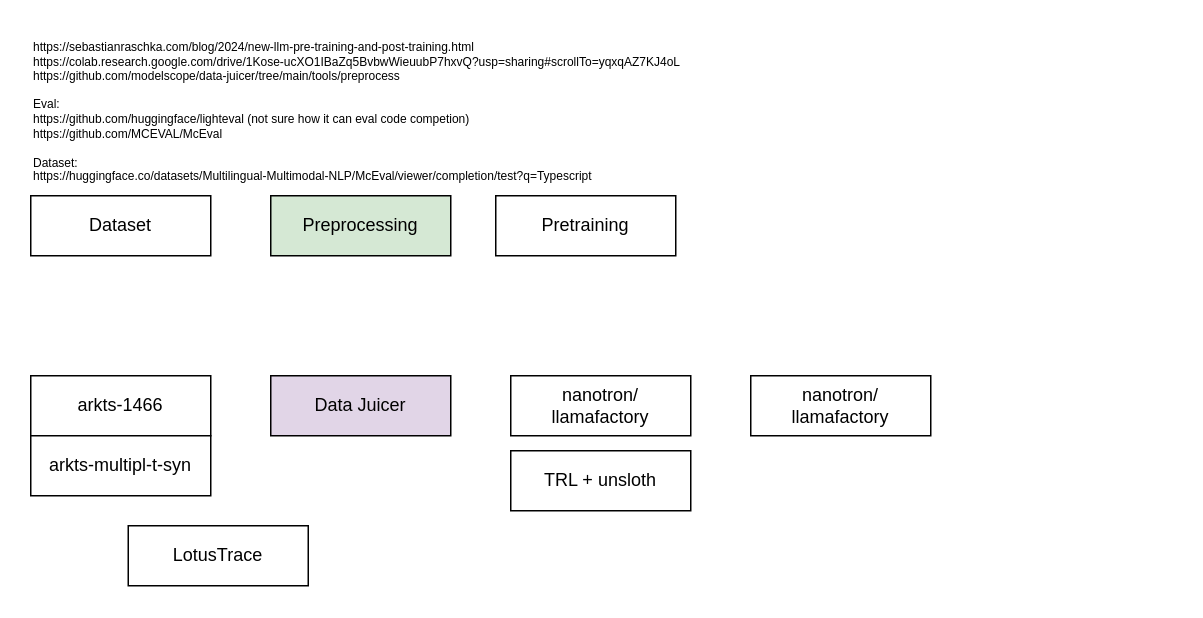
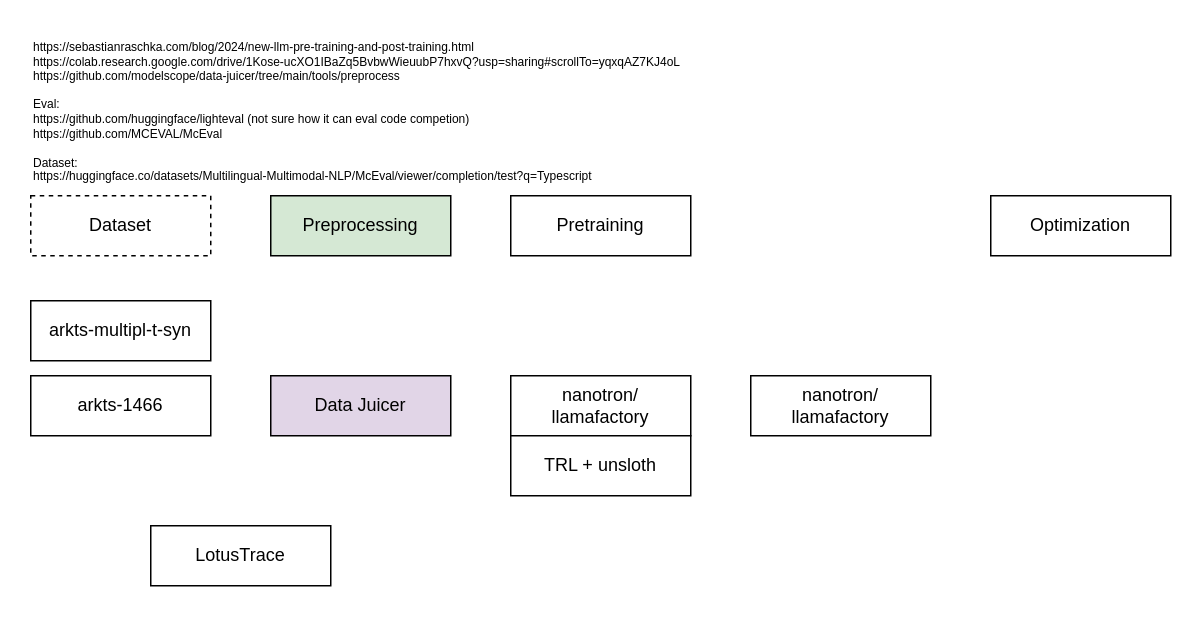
- <mxCell id="4" value="Dataset" style="rounded=0;whiteSpace=wrap;html=1;" parent="1" vertex="1"><mxGeometry x="20" y="130" width="120" height="40" as="geometry" /></mxCell>
+ <mxCell id="4" value="Dataset" style="rounded=0;whiteSpace=wrap;html=1;dashed=1;" parent="1" vertex="1"><mxGeometry x="20" y="130" width="120" height="40" as="geometry" /></mxCell>
- <mxCell id="6" value="Pretraining" style="rounded=0;whiteSpace=wrap;html=1;" parent="1" vertex="1"><mxGeometry x="330" y="130" width="120" height="40" as="geometry" /></mxCell>
+ <mxCell id="6" value="Pretraining" style="rounded=0;whiteSpace=wrap;html=1;" parent="1" vertex="1"><mxGeometry x="340" y="130" width="120" height="40" as="geometry" /></mxCell>
+ <mxCell id="7" value="Optimization" style="rounded=0;whiteSpace=wrap;html=1;" parent="1" vertex="1"><mxGeometry x="660" y="130" width="120" height="40" as="geometry" /></mxCell>
- <mxCell id="8" value="arkts-multipl-t-syn" style="rounded=0;whiteSpace=wrap;html=1;" parent="1" vertex="1"><mxGeometry x="20" y="290" width="120" height="40" as="geometry" /></mxCell>
+ <mxCell id="8" value="arkts-multipl-t-syn" style="rounded=0;whiteSpace=wrap;html=1;" parent="1" vertex="1"><mxGeometry x="20" y="200" width="120" height="40" as="geometry" /></mxCell>
- <mxCell id="9" value="TRL + unsloth" style="rounded=0;whiteSpace=wrap;html=1;" parent="1" vertex="1"><mxGeometry x="340" y="300" width="120" height="40" as="geometry" /></mxCell>
+ <mxCell id="9" value="TRL + unsloth" style="rounded=0;whiteSpace=wrap;html=1;" parent="1" vertex="1"><mxGeometry x="340" y="290" width="120" height="40" as="geometry" /></mxCell>
- <mxCell id="12" value="LotusTrace" style="rounded=0;whiteSpace=wrap;html=1;" parent="1" vertex="1"><mxGeometry x="85" y="350" width="120" height="40" as="geometry" /></mxCell>
+ <mxCell id="12" value="LotusTrace" style="rounded=0;whiteSpace=wrap;html=1;" parent="1" vertex="1"><mxGeometry x="100" y="350" width="120" height="40" as="geometry" /></mxCell>
